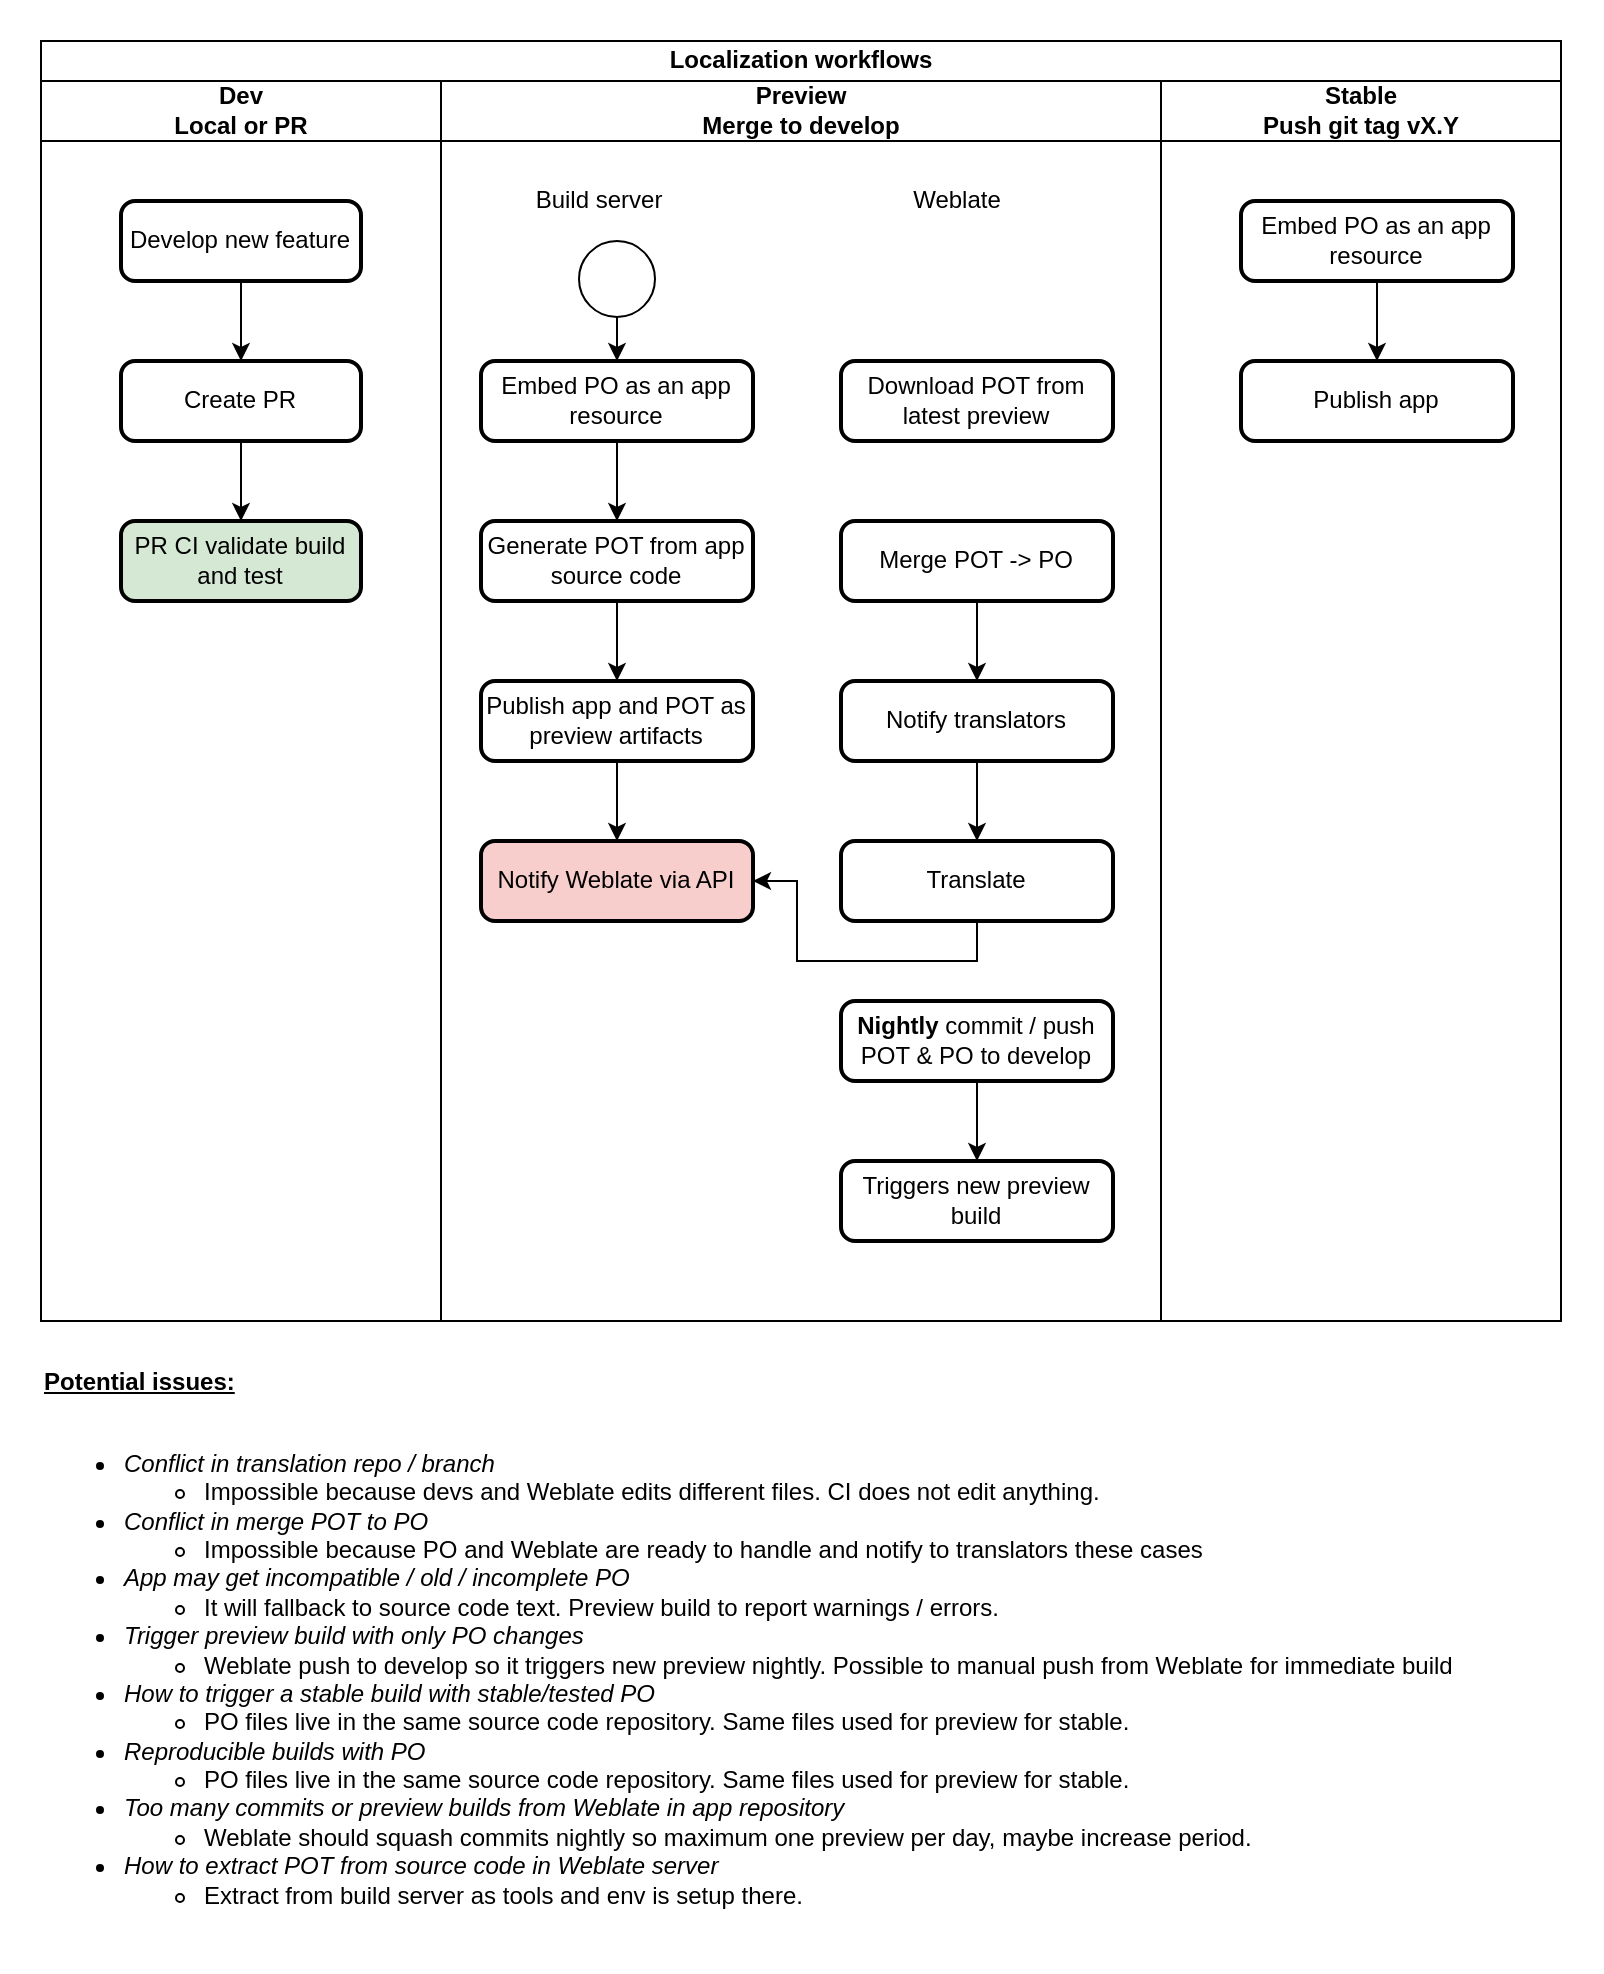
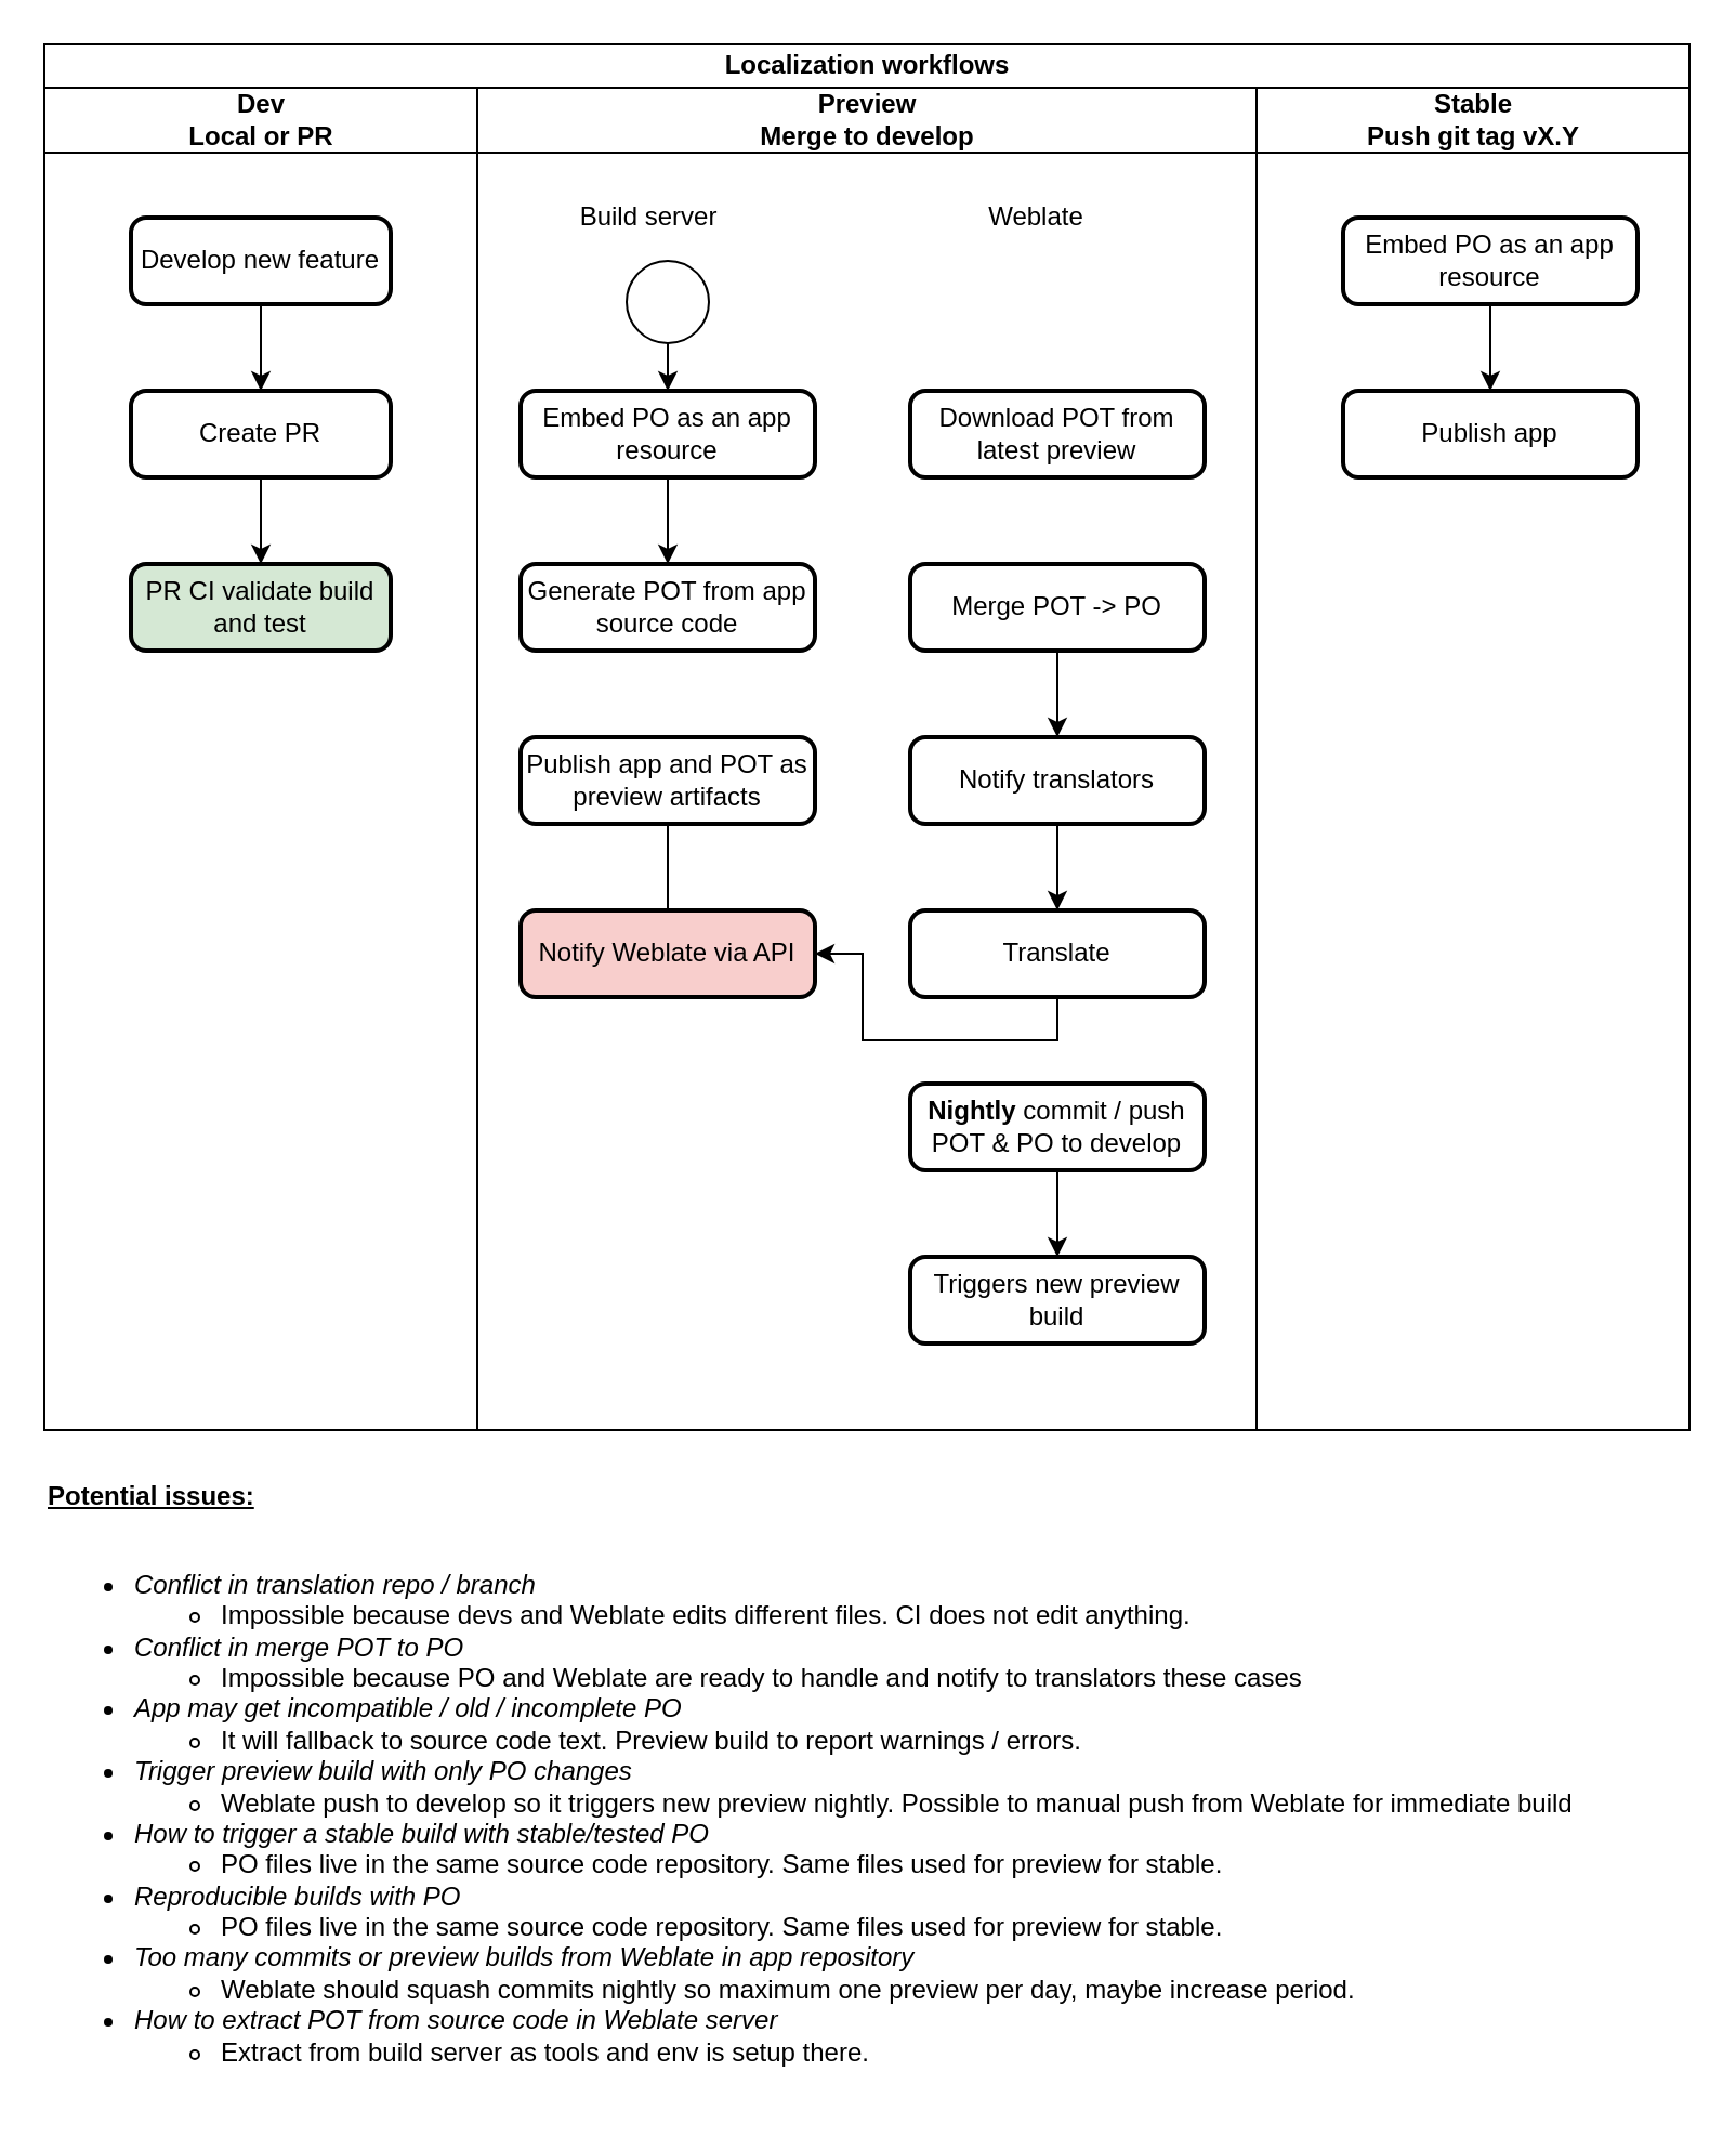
- <mxCell id="18" style="edgeStyle=orthogonalEdgeStyle;rounded=0;orthogonalLoop=1;jettySize=auto;html=1;exitX=0.5;exitY=1;exitDx=0;exitDy=0;entryX=0.5;entryY=0;entryDx=0;entryDy=0;" edge="1" parent="10" source="19" target="17"><mxGeometry relative="1" as="geometry" /></mxCell>
- <mxCell id="16" style="edgeStyle=orthogonalEdgeStyle;rounded=0;orthogonalLoop=1;jettySize=auto;html=1;exitX=0.5;exitY=1;exitDx=0;exitDy=0;entryX=0.5;entryY=0;entryDx=0;entryDy=0;" edge="1" parent="10" source="17" target="20"><mxGeometry relative="1" as="geometry" /></mxCell>
+ <mxCell id="16" style="edgeStyle=orthogonalEdgeStyle;rounded=0;orthogonalLoop=1;jettySize=auto;html=1;exitX=0.5;exitY=1;exitDx=0;exitDy=0;entryX=0.5;entryY=0;entryDx=0;entryDy=0;endArrow=none;" edge="1" parent="10" source="17" target="20"><mxGeometry relative="1" as="geometry" /></mxCell>
